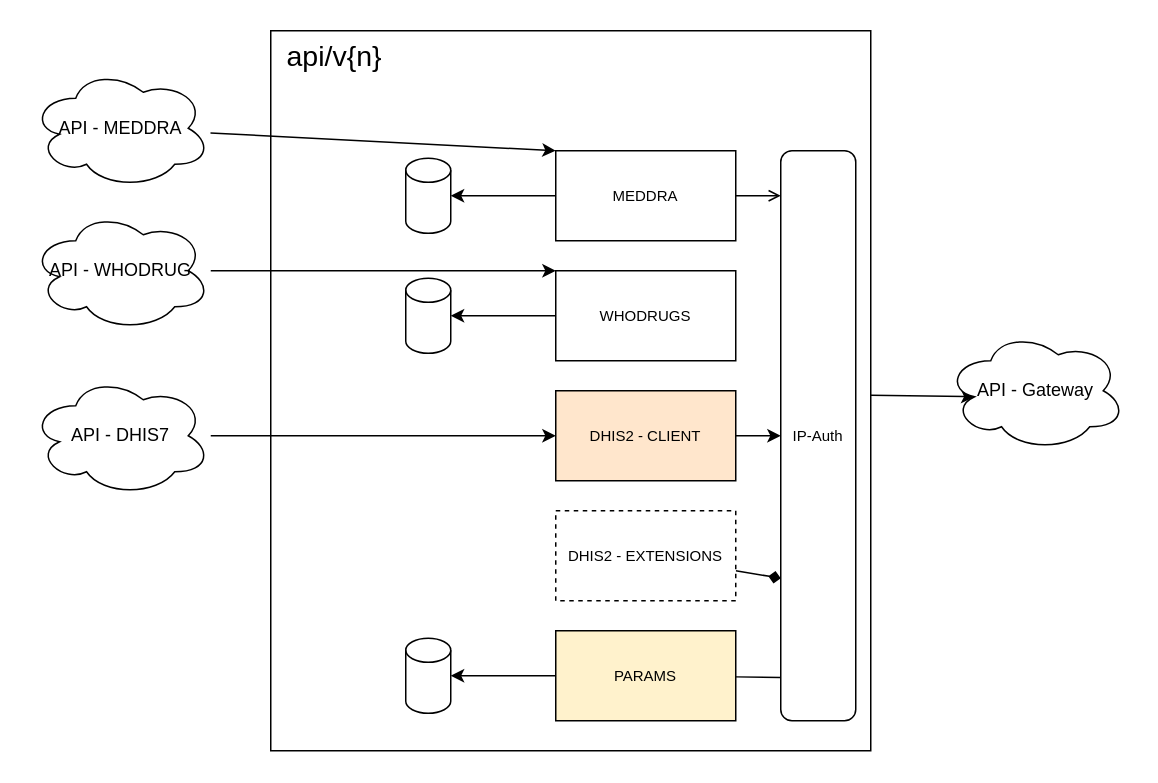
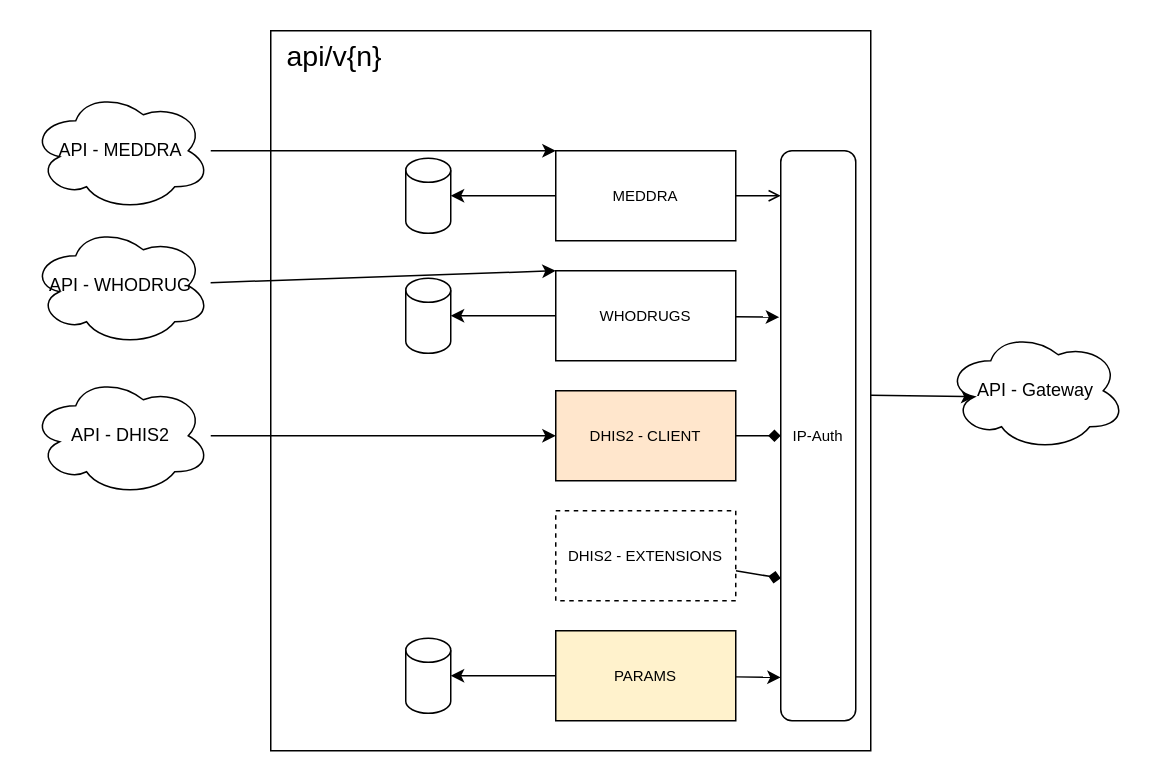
- <mxCell id="25" value="API - MEDDRA" style="ellipse;shape=cloud;whiteSpace=wrap;html=1;" parent="1" vertex="1"><mxGeometry x="20" y="45" width="120" height="80" as="geometry" /></mxCell>
+ <mxCell id="25" value="API - MEDDRA" style="ellipse;shape=cloud;whiteSpace=wrap;html=1;" parent="1" vertex="1"><mxGeometry x="20" y="60" width="120" height="80" as="geometry" /></mxCell>
- <mxCell id="27" value="API - WHODRUG" style="ellipse;shape=cloud;whiteSpace=wrap;html=1;" parent="1" vertex="1"><mxGeometry x="20" y="140" width="120" height="80" as="geometry" /></mxCell>
+ <mxCell id="27" value="API - WHODRUG" style="ellipse;shape=cloud;whiteSpace=wrap;html=1;" parent="1" vertex="1"><mxGeometry x="20" y="150" width="120" height="80" as="geometry" /></mxCell>
+ <mxCell id="8" style="edgeStyle=none;html=1;entryX=-0.02;entryY=0.292;entryDx=0;entryDy=0;entryPerimeter=0;" parent="1" source="9" target="17" edge="1"><mxGeometry relative="1" as="geometry" /></mxCell>
- <mxCell id="22" value="API - DHIS7" style="ellipse;shape=cloud;whiteSpace=wrap;html=1;" parent="1" vertex="1"><mxGeometry x="20" y="250" width="120" height="80" as="geometry" /></mxCell>
+ <mxCell id="22" value="API - DHIS2" style="ellipse;shape=cloud;whiteSpace=wrap;html=1;" parent="1" vertex="1"><mxGeometry x="20" y="250" width="120" height="80" as="geometry" /></mxCell>
- <mxCell id="10" style="edgeStyle=none;html=1;" parent="1" source="11" target="17" edge="1"><mxGeometry relative="1" as="geometry" /></mxCell>
+ <mxCell id="10" style="edgeStyle=none;html=1;endArrow=diamond;" parent="1" source="11" target="17" edge="1"><mxGeometry relative="1" as="geometry" /></mxCell>
- <mxCell id="14" style="edgeStyle=none;html=1;entryX=0;entryY=0.924;entryDx=0;entryDy=0;entryPerimeter=0;endArrow=none;" parent="1" source="16" target="17" edge="1"><mxGeometry relative="1" as="geometry" /></mxCell>
+ <mxCell id="14" style="edgeStyle=none;html=1;entryX=0;entryY=0.924;entryDx=0;entryDy=0;entryPerimeter=0;" parent="1" source="16" target="17" edge="1"><mxGeometry relative="1" as="geometry" /></mxCell>
